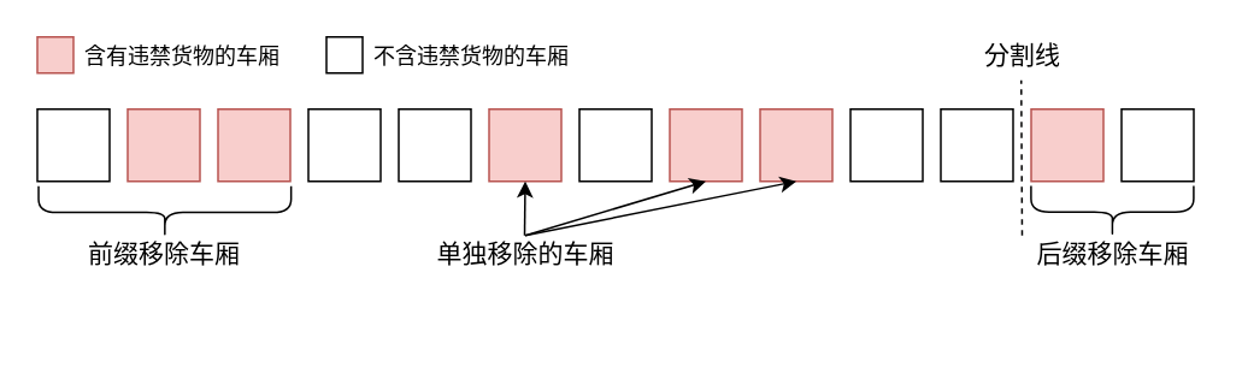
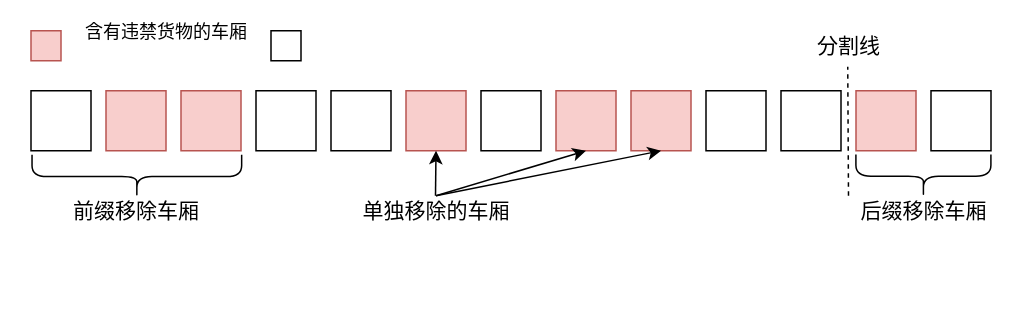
- <mxCell id="25" value="&lt;span style=&quot;font-size: 12px&quot;&gt;含有违禁货物的车厢&lt;/span&gt;" style="text;html=1;resizable=0;autosize=1;align=center;verticalAlign=middle;points=[];fillColor=none;strokeColor=none;rounded=0;fontSize=14;" parent="1" vertex="1"><mxGeometry x="40" y="20" width="120" height="20" as="geometry" /></mxCell>
+ <mxCell id="25" value="&lt;span style=&quot;font-size: 12px&quot;&gt;含有违禁货物的车厢&lt;/span&gt;" style="text;html=1;resizable=0;autosize=1;align=center;verticalAlign=middle;points=[];fillColor=none;strokeColor=none;rounded=0;fontSize=14;" parent="1" vertex="1"><mxGeometry x="50" y="10" width="120" height="20" as="geometry" /></mxCell>
- <mxCell id="27" value="&lt;span style=&quot;font-size: 12px&quot;&gt;不含违禁货物的车厢&lt;/span&gt;" style="text;html=1;resizable=0;autosize=1;align=center;verticalAlign=middle;points=[];fillColor=none;strokeColor=none;rounded=0;fontSize=14;" parent="1" vertex="1"><mxGeometry x="200" y="20" width="120" height="20" as="geometry" /></mxCell>
